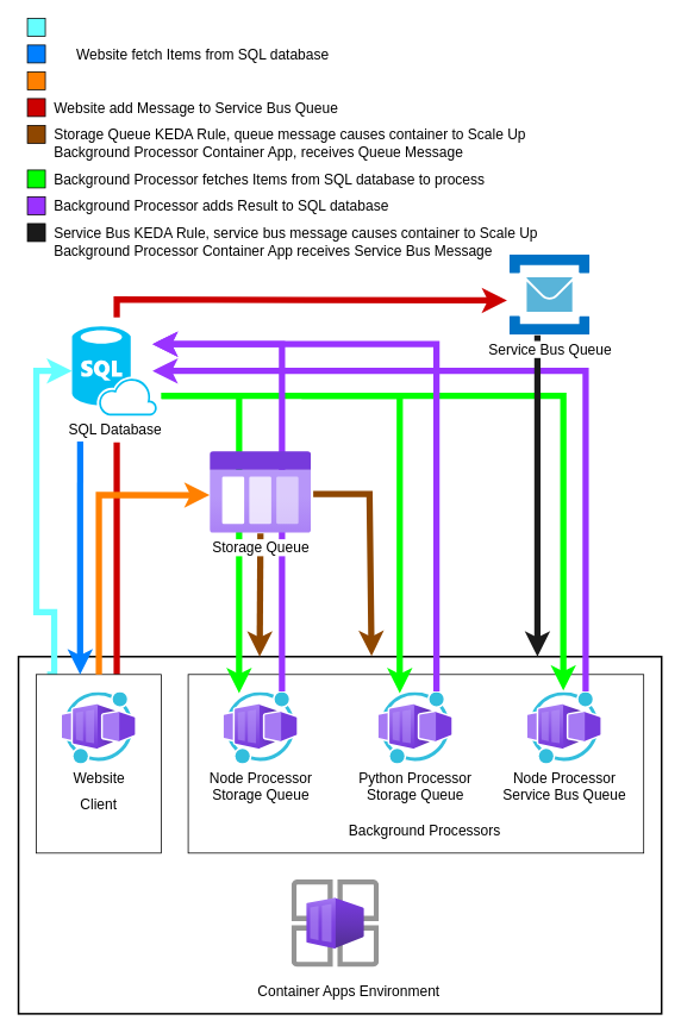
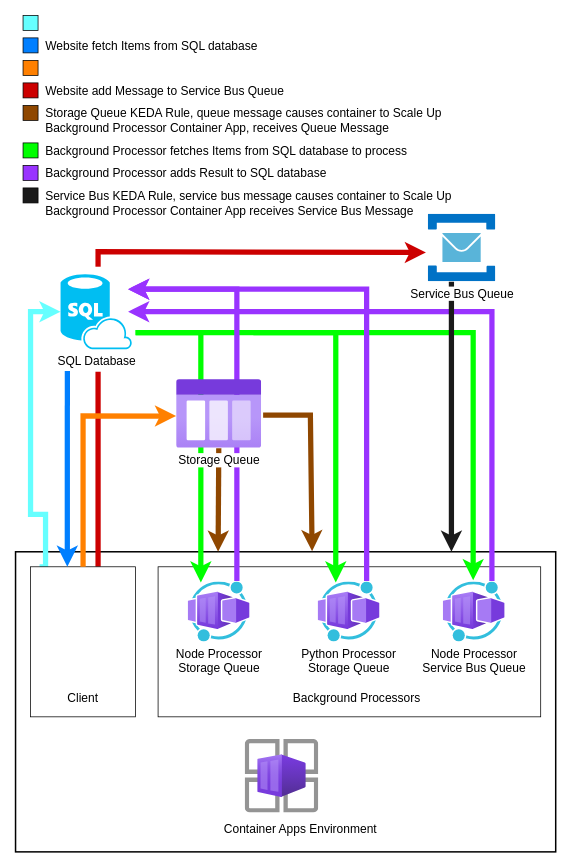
- <mxCell id="30" value="Website fetch Items from SQL database" style="text;html=1;strokeColor=none;fillColor=none;align=left;verticalAlign=middle;whiteSpace=wrap;rounded=0;fontSize=16;fontColor=#000000;" vertex="1" parent="1"><mxGeometry x="83" y="45" width="392" height="30" as="geometry" /></mxCell>
+ <mxCell id="30" value="Website fetch Items from SQL database" style="text;html=1;strokeColor=none;fillColor=none;align=left;verticalAlign=middle;whiteSpace=wrap;rounded=0;fontSize=16;fontColor=#000000;" vertex="1" parent="1"><mxGeometry x="58" y="45" width="392" height="30" as="geometry" /></mxCell>
- <mxCell id="11" value="&lt;font style=&quot;font-size: 16px;&quot;&gt;Website&lt;/font&gt;" style="aspect=fixed;html=1;points=[];align=center;image;fontSize=12;image=img/lib/azure2/other/Worker_Container_App.svg;" vertex="1" parent="1"><mxGeometry x="68.79" y="775" width="82.42" height="80" as="geometry" /></mxCell>
- <mxCell id="43" value="Client" style="text;html=1;strokeColor=none;fillColor=none;align=center;verticalAlign=middle;whiteSpace=wrap;rounded=0;fontSize=16;" vertex="1" parent="1"><mxGeometry x="65" y="885" width="90" height="30" as="geometry" /></mxCell>
+ <mxCell id="43" value="Client" style="text;html=1;strokeColor=none;fillColor=none;align=center;verticalAlign=middle;whiteSpace=wrap;rounded=0;fontSize=16;" vertex="1" parent="1"><mxGeometry x="65" y="915" width="90" height="30" as="geometry" /></mxCell>
- <mxCell id="6" value="Container Apps Environment" style="text;html=1;strokeColor=none;fillColor=none;align=center;verticalAlign=middle;whiteSpace=wrap;rounded=0;fontSize=16;" vertex="1" parent="1"><mxGeometry x="200" y="1095" width="380" height="30" as="geometry" /></mxCell>
+ <mxCell id="6" value="Container Apps Environment" style="text;html=1;strokeColor=none;fillColor=none;align=center;verticalAlign=middle;whiteSpace=wrap;rounded=0;fontSize=16;" vertex="1" parent="1"><mxGeometry x="210" y="1090" width="380" height="30" as="geometry" /></mxCell>
